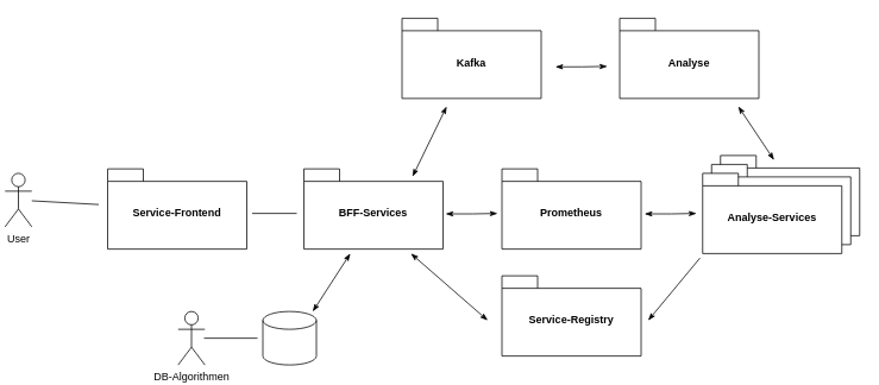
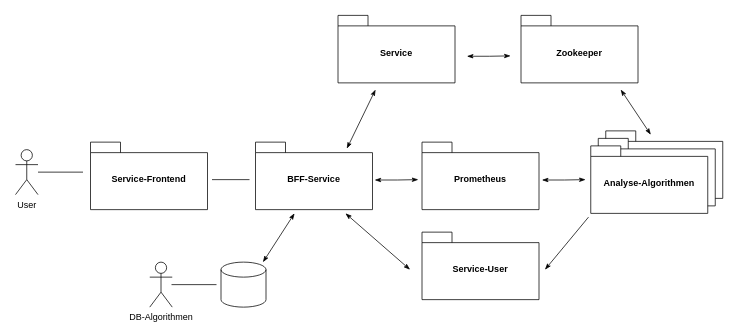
- <mxCell id="2" value="Kafka" style="shape=folder;fontStyle=1;spacingTop=10;tabWidth=40;tabHeight=14;tabPosition=left;html=1;whiteSpace=wrap;" parent="1" vertex="1"><mxGeometry x="450" y="20" width="156" height="90" as="geometry" /></mxCell>
+ <mxCell id="2" value="Service" style="shape=folder;fontStyle=1;spacingTop=10;tabWidth=40;tabHeight=14;tabPosition=left;html=1;whiteSpace=wrap;" parent="1" vertex="1"><mxGeometry x="450" y="20" width="156" height="90" as="geometry" /></mxCell>
- <mxCell id="23" value="Analyse" style="shape=folder;fontStyle=1;spacingTop=10;tabWidth=40;tabHeight=14;tabPosition=left;html=1;whiteSpace=wrap;" vertex="1" parent="1"><mxGeometry x="694" y="20" width="156" height="90" as="geometry" /></mxCell>
+ <mxCell id="23" value="Zookeeper" style="shape=folder;fontStyle=1;spacingTop=10;tabWidth=40;tabHeight=14;tabPosition=left;html=1;whiteSpace=wrap;" vertex="1" parent="1"><mxGeometry x="694" y="20" width="156" height="90" as="geometry" /></mxCell>
- <mxCell id="4" value="User" style="shape=umlActor;verticalLabelPosition=bottom;verticalAlign=top;html=1;" parent="1" vertex="1"><mxGeometry x="5" y="194" width="30" height="60" as="geometry" /></mxCell>
+ <mxCell id="4" value="User" style="shape=umlActor;verticalLabelPosition=bottom;verticalAlign=top;html=1;" parent="1" vertex="1"><mxGeometry x="20" y="199" width="30" height="60" as="geometry" /></mxCell>
- <mxCell id="7" value="BFF-Services" style="shape=folder;fontStyle=1;spacingTop=10;tabWidth=40;tabHeight=14;tabPosition=left;html=1;whiteSpace=wrap;" parent="1" vertex="1"><mxGeometry x="340" y="189" width="156" height="90" as="geometry" /></mxCell>
+ <mxCell id="7" value="BFF-Service" style="shape=folder;fontStyle=1;spacingTop=10;tabWidth=40;tabHeight=14;tabPosition=left;html=1;whiteSpace=wrap;" parent="1" vertex="1"><mxGeometry x="340" y="189" width="156" height="90" as="geometry" /></mxCell>
- <mxCell id="11" value="Analyse-Services" style="shape=folder;fontStyle=1;spacingTop=10;tabWidth=40;tabHeight=14;tabPosition=left;html=1;whiteSpace=wrap;" parent="8" vertex="1"><mxGeometry y="20" width="156" height="90" as="geometry" /></mxCell>
+ <mxCell id="11" value="Analyse-Algorithmen" style="shape=folder;fontStyle=1;spacingTop=10;tabWidth=40;tabHeight=14;tabPosition=left;html=1;whiteSpace=wrap;" parent="8" vertex="1"><mxGeometry y="20" width="156" height="90" as="geometry" /></mxCell>
- <mxCell id="12" value="Service-Registry" style="shape=folder;fontStyle=1;spacingTop=10;tabWidth=40;tabHeight=14;tabPosition=left;html=1;whiteSpace=wrap;" parent="1" vertex="1"><mxGeometry x="562" y="309" width="156" height="90" as="geometry" /></mxCell>
+ <mxCell id="12" value="Service-User" style="shape=folder;fontStyle=1;spacingTop=10;tabWidth=40;tabHeight=14;tabPosition=left;html=1;whiteSpace=wrap;" parent="1" vertex="1"><mxGeometry x="562" y="309" width="156" height="90" as="geometry" /></mxCell>
